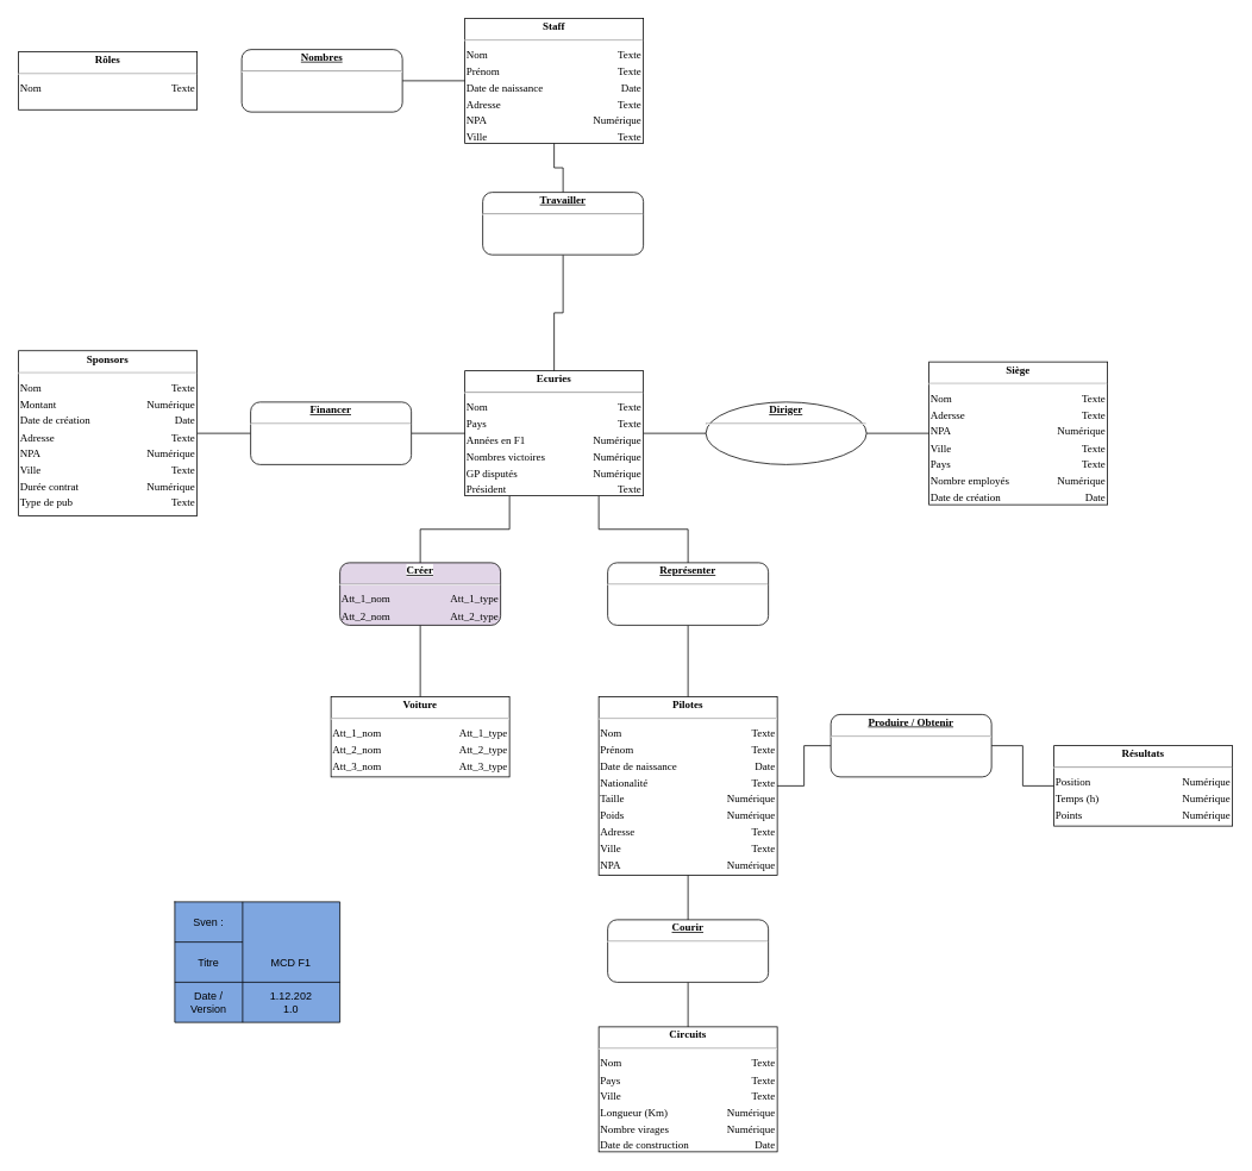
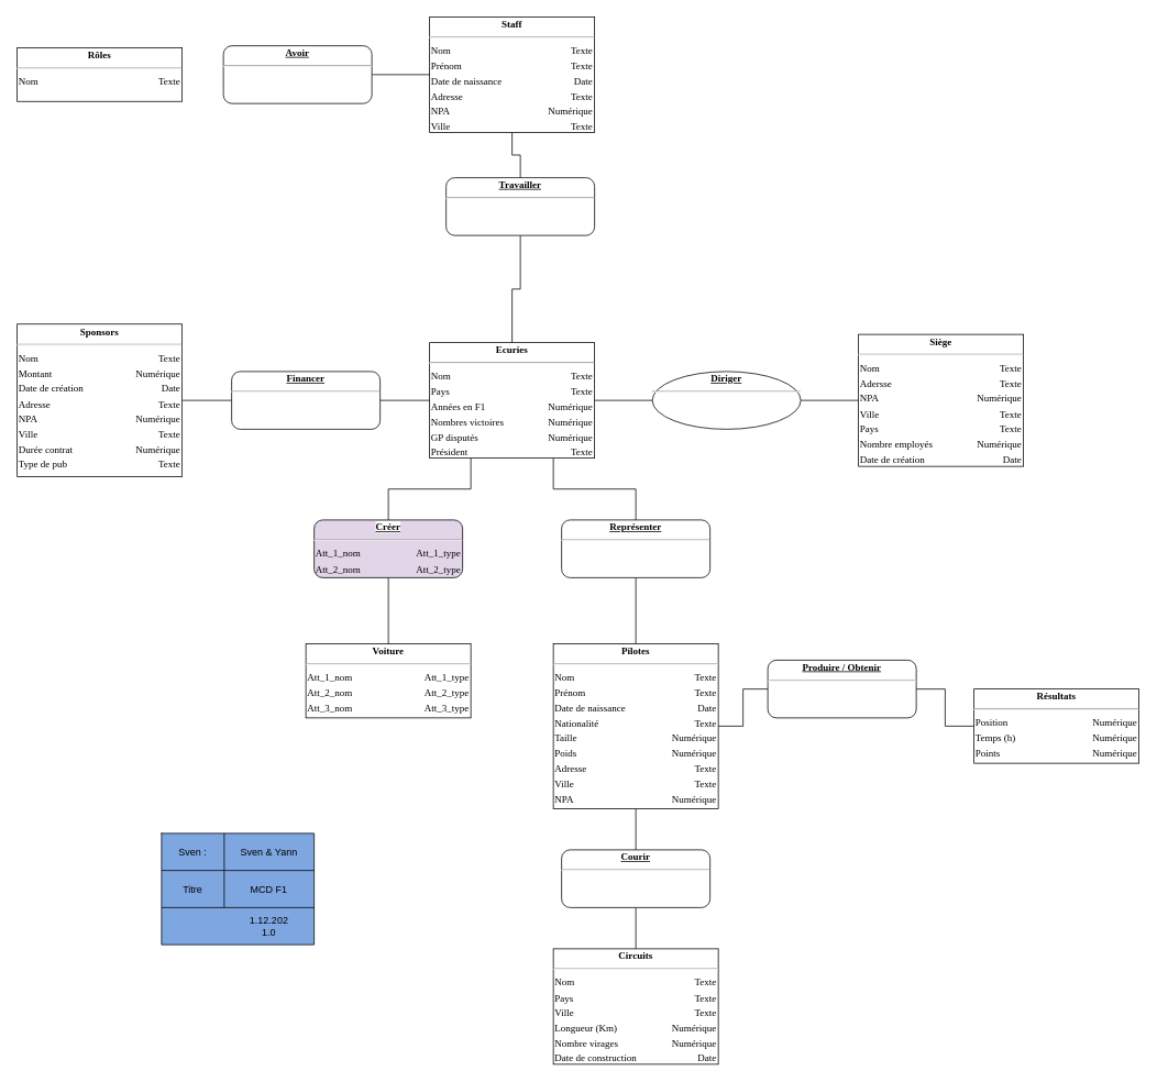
- <mxCell id="32" value="&lt;div style=&quot;box-sizing: border-box ; width: 100% ; padding: 2px&quot;&gt;&lt;span style=&quot;background-color: rgb(255 , 255 , 255)&quot;&gt;&lt;b&gt;&lt;u&gt;Nombres&lt;/u&gt;&lt;/b&gt;&lt;/span&gt;&lt;/div&gt;&lt;hr&gt;&lt;table style=&quot;width: 100% ; font-size: 1em&quot; cellpadding=&quot;2&quot; cellspacing=&quot;0&quot;&gt;&lt;tbody&gt;&lt;tr&gt;&lt;td style=&quot;text-align: left&quot;&gt;&lt;br&gt;&lt;/td&gt;&lt;td style=&quot;text-align: right&quot;&gt;&lt;br&gt;&lt;/td&gt;&lt;/tr&gt;&lt;tr&gt;&lt;td style=&quot;text-align: left&quot;&gt;&lt;br&gt;&lt;/td&gt;&lt;td style=&quot;text-align: right&quot;&gt;&lt;br&gt;&lt;/td&gt;&lt;/tr&gt;&lt;/tbody&gt;&lt;/table&gt;" style="verticalAlign=top;align=center;overflow=fill;html=1;rounded=1;shadow=0;comic=0;labelBackgroundColor=none;strokeColor=#000000;strokeWidth=1;fillColor=#ffffff;fontFamily=Verdana;fontSize=12;fontColor=#000000;" parent="1" vertex="1"><mxGeometry x="270" y="55" width="180" height="70" as="geometry" /></mxCell>
+ <mxCell id="32" value="&lt;div style=&quot;box-sizing: border-box ; width: 100% ; padding: 2px&quot;&gt;&lt;span style=&quot;background-color: rgb(255 , 255 , 255)&quot;&gt;&lt;b&gt;&lt;u&gt;Avoir&lt;/u&gt;&lt;/b&gt;&lt;/span&gt;&lt;/div&gt;&lt;hr&gt;&lt;table style=&quot;width: 100% ; font-size: 1em&quot; cellpadding=&quot;2&quot; cellspacing=&quot;0&quot;&gt;&lt;tbody&gt;&lt;tr&gt;&lt;td style=&quot;text-align: left&quot;&gt;&lt;br&gt;&lt;/td&gt;&lt;td style=&quot;text-align: right&quot;&gt;&lt;br&gt;&lt;/td&gt;&lt;/tr&gt;&lt;tr&gt;&lt;td style=&quot;text-align: left&quot;&gt;&lt;br&gt;&lt;/td&gt;&lt;td style=&quot;text-align: right&quot;&gt;&lt;br&gt;&lt;/td&gt;&lt;/tr&gt;&lt;/tbody&gt;&lt;/table&gt;" style="verticalAlign=top;align=center;overflow=fill;html=1;rounded=1;shadow=0;comic=0;labelBackgroundColor=none;strokeColor=#000000;strokeWidth=1;fillColor=#ffffff;fontFamily=Verdana;fontSize=12;fontColor=#000000;" parent="1" vertex="1"><mxGeometry x="270" y="55" width="180" height="70" as="geometry" /></mxCell>
+ <mxCell id="37" value="Sven &amp;amp; Yann" style="shape=partialRectangle;html=1;whiteSpace=wrap;connectable=0;fillColor=none;top=0;left=0;bottom=0;right=0;overflow=hidden;" parent="35" vertex="1"><mxGeometry x="76" width="109" height="45" as="geometry" /></mxCell>
- <mxCell id="42" value="Date / Version" style="shape=partialRectangle;html=1;whiteSpace=wrap;connectable=0;fillColor=none;top=0;left=0;bottom=0;right=0;overflow=hidden;" parent="41" vertex="1"><mxGeometry width="76" height="45" as="geometry" /></mxCell>
